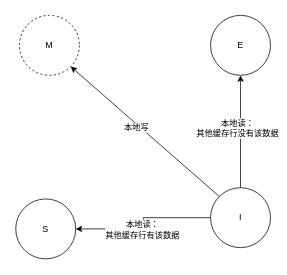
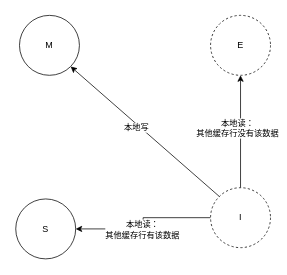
- <mxCell id="2" value="M" style="ellipse;whiteSpace=wrap;html=1;aspect=fixed;dashed=1;" parent="1" vertex="1"><mxGeometry x="25" y="20" width="80" height="80" as="geometry" /></mxCell>
+ <mxCell id="2" value="M" style="ellipse;whiteSpace=wrap;html=1;aspect=fixed;" parent="1" vertex="1"><mxGeometry x="25" y="20" width="80" height="80" as="geometry" /></mxCell>
- <mxCell id="3" value="E" style="ellipse;whiteSpace=wrap;html=1;aspect=fixed;" parent="1" vertex="1"><mxGeometry x="280" y="20" width="80" height="80" as="geometry" /></mxCell>
+ <mxCell id="3" value="E" style="ellipse;whiteSpace=wrap;html=1;aspect=fixed;dashed=1;" parent="1" vertex="1"><mxGeometry x="280" y="20" width="80" height="80" as="geometry" /></mxCell>
- <mxCell id="9" value="I" style="ellipse;whiteSpace=wrap;html=1;aspect=fixed;" parent="1" vertex="1"><mxGeometry x="280" y="250" width="80" height="80" as="geometry" /></mxCell>
+ <mxCell id="9" value="I" style="ellipse;whiteSpace=wrap;html=1;aspect=fixed;dashed=1;" parent="1" vertex="1"><mxGeometry x="280" y="250" width="80" height="80" as="geometry" /></mxCell>
